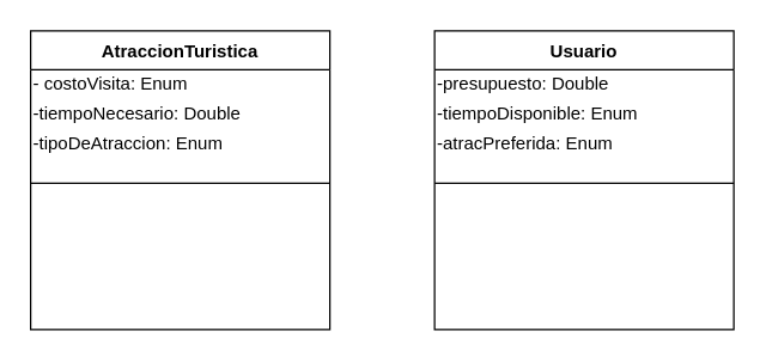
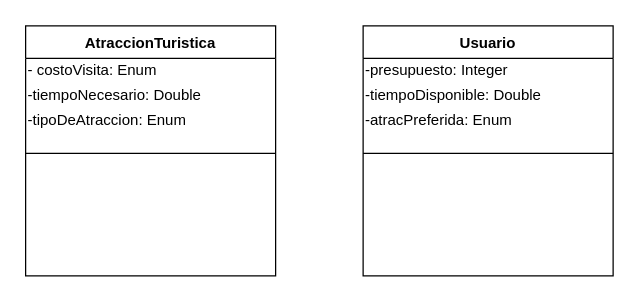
- <mxCell id="8" value="-presupuesto: Double" style="text;html=1;strokeColor=none;fillColor=none;align=left;verticalAlign=middle;whiteSpace=wrap;rounded=0;" vertex="1" parent="7"><mxGeometry y="26" width="200" height="20" as="geometry" /></mxCell>
+ <mxCell id="8" value="-presupuesto: Integer" style="text;html=1;strokeColor=none;fillColor=none;align=left;verticalAlign=middle;whiteSpace=wrap;rounded=0;" vertex="1" parent="7"><mxGeometry y="26" width="200" height="20" as="geometry" /></mxCell>
- <mxCell id="9" value="-tiempoDisponible: Enum" style="text;html=1;strokeColor=none;fillColor=none;align=left;verticalAlign=middle;whiteSpace=wrap;rounded=0;" vertex="1" parent="7"><mxGeometry y="46" width="200" height="20" as="geometry" /></mxCell>
+ <mxCell id="9" value="-tiempoDisponible: Double" style="text;html=1;strokeColor=none;fillColor=none;align=left;verticalAlign=middle;whiteSpace=wrap;rounded=0;" vertex="1" parent="7"><mxGeometry y="46" width="200" height="20" as="geometry" /></mxCell>
